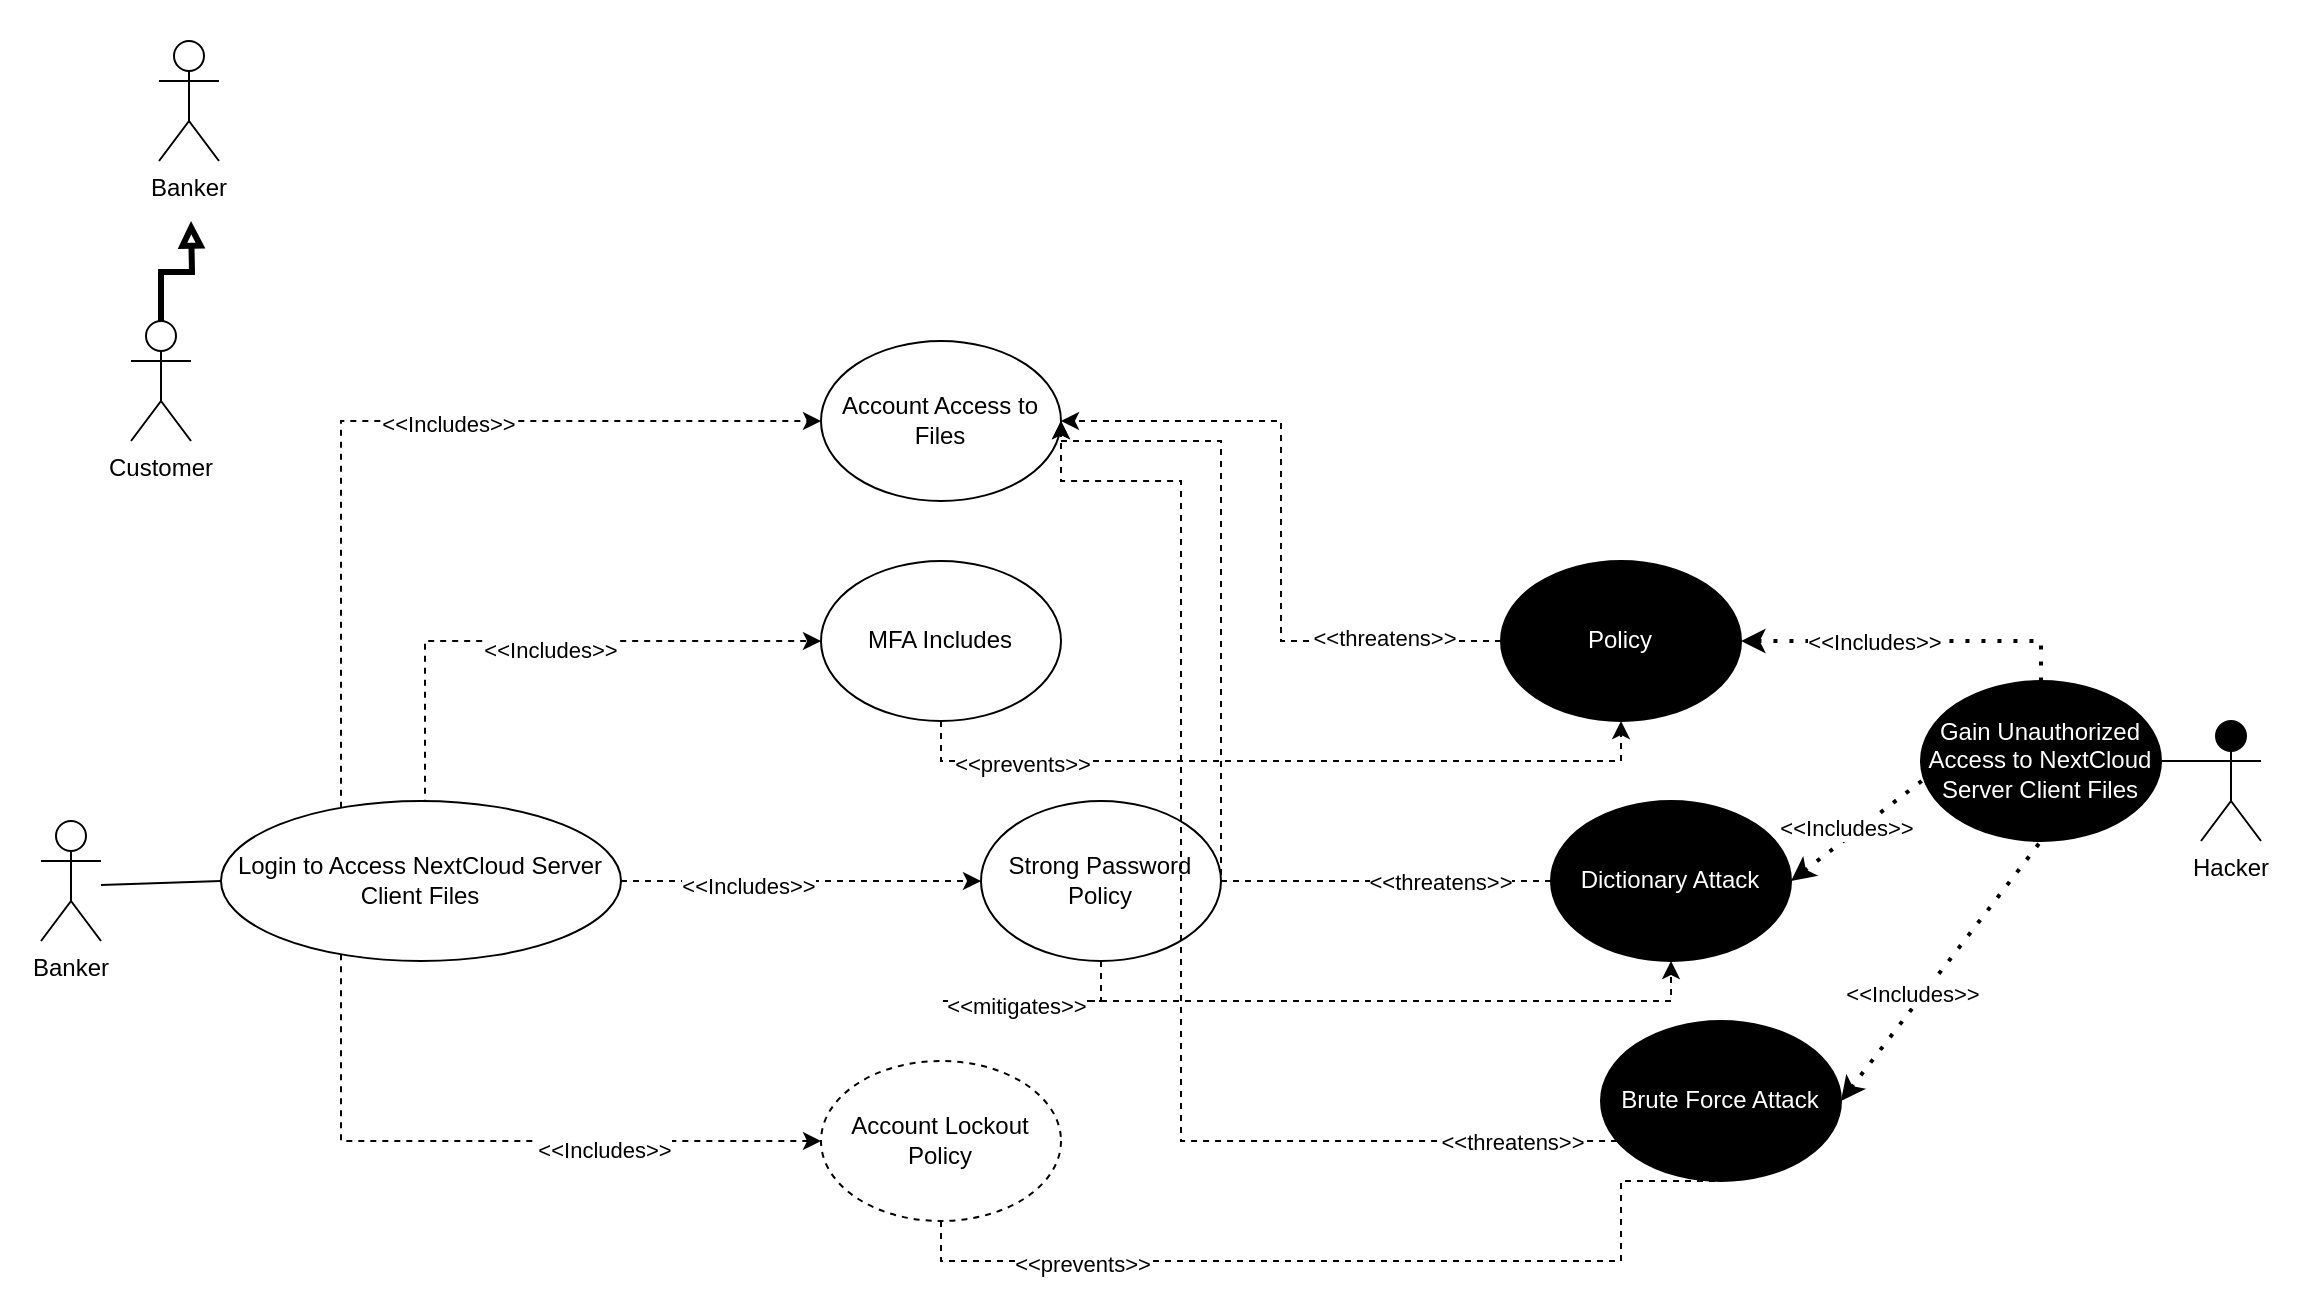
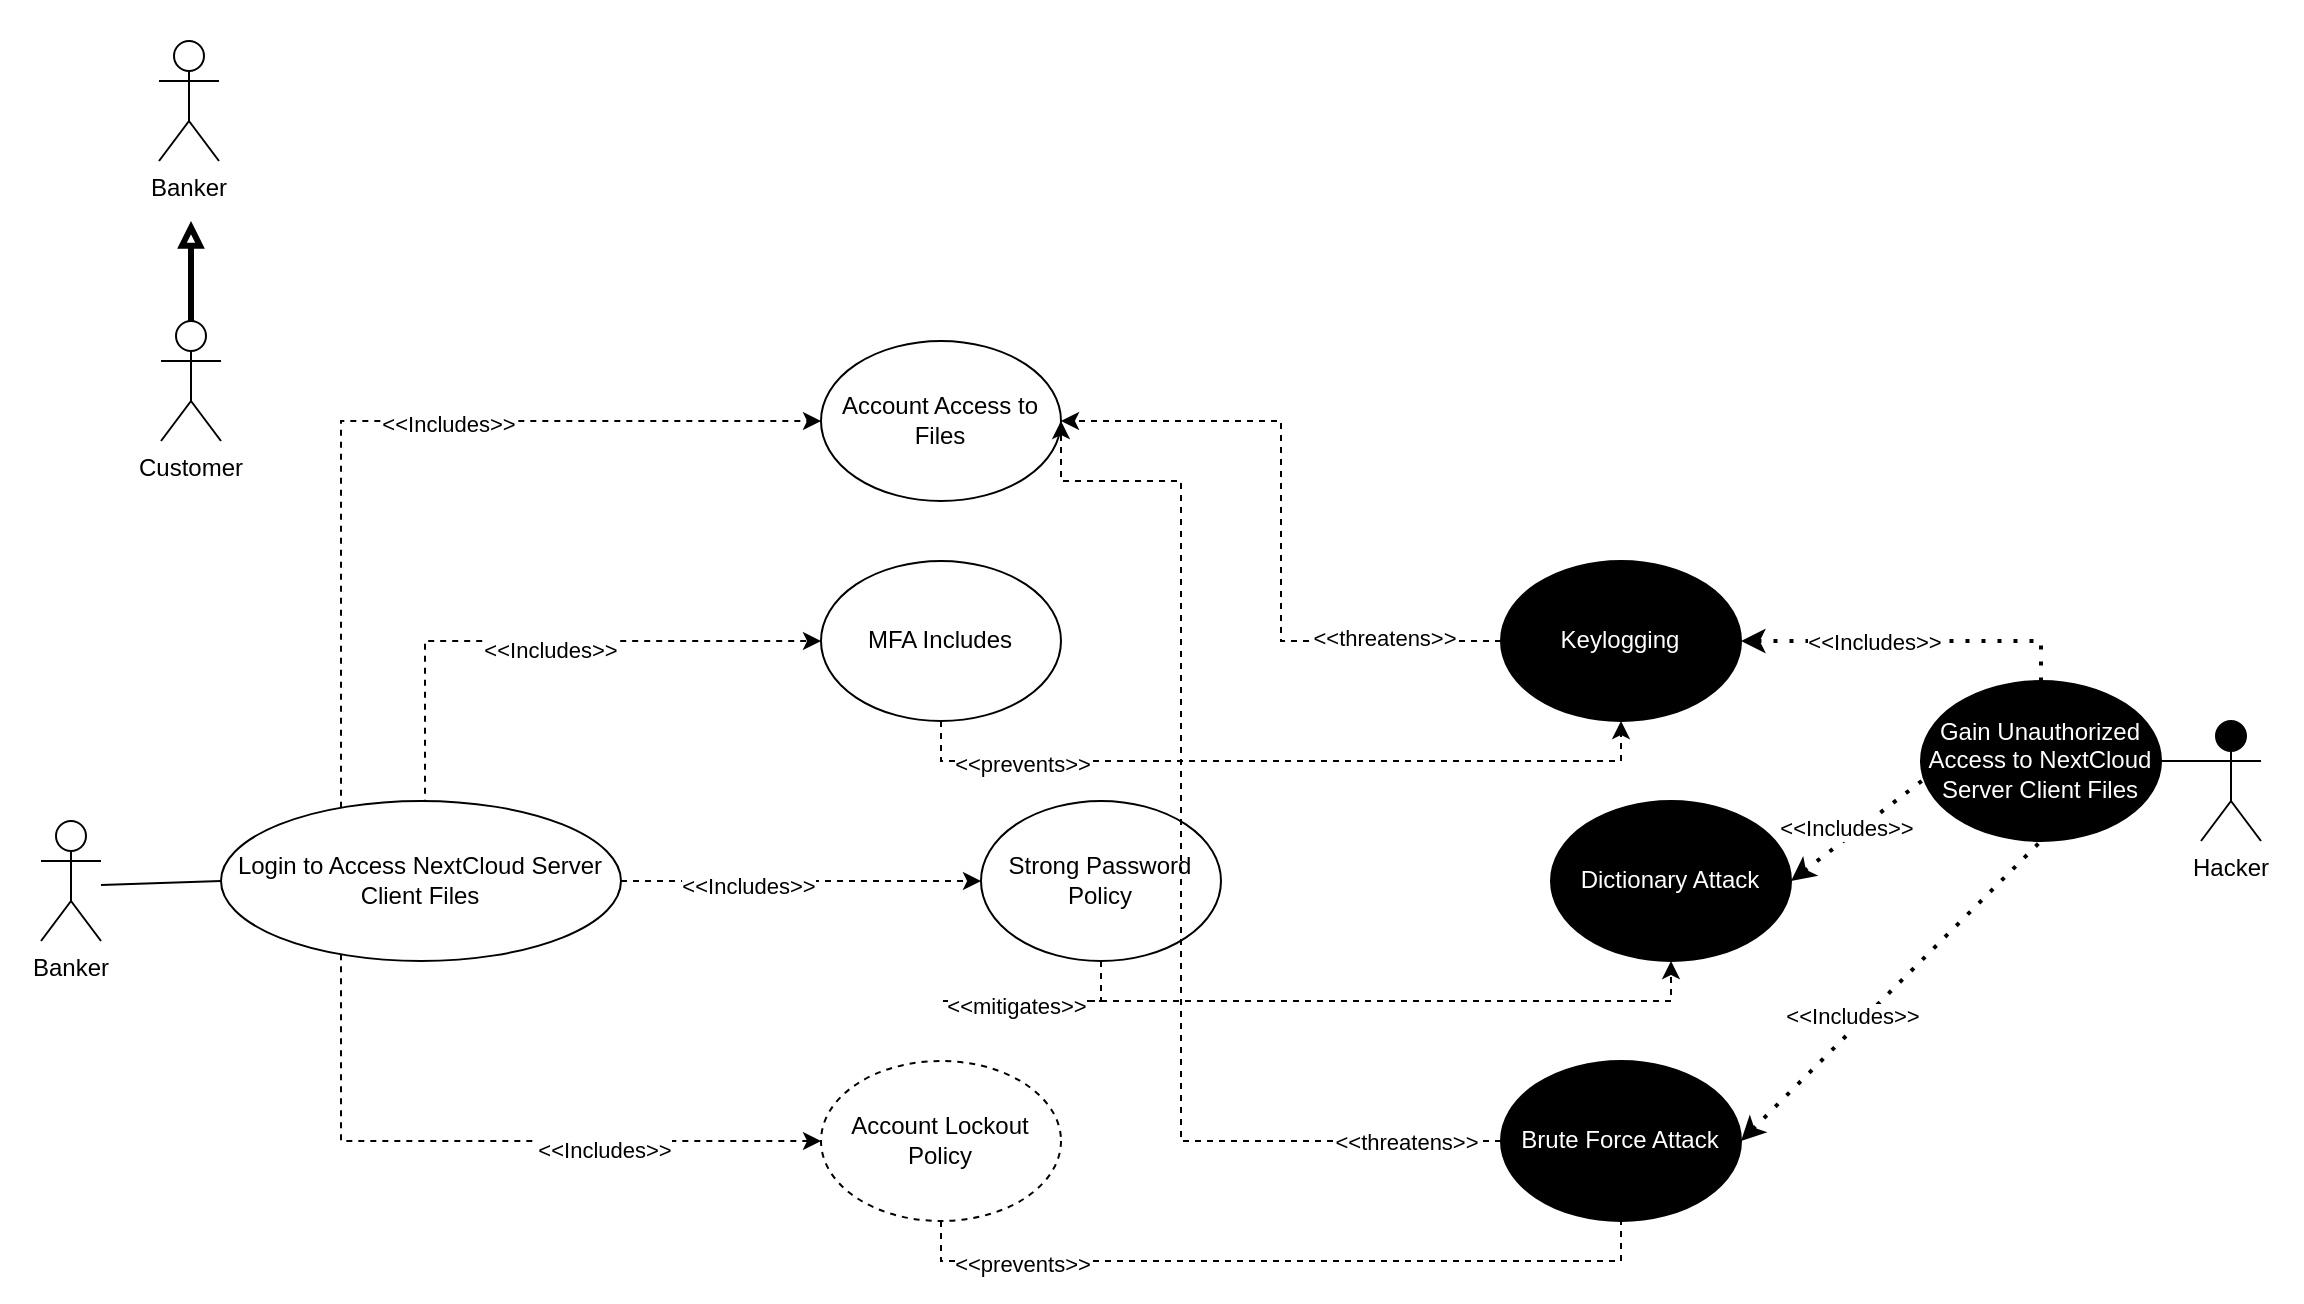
- <mxCell id="43" value="Customer" style="shape=umlActor;verticalLabelPosition=bottom;verticalAlign=top;html=1;outlineConnect=0;fillColor=#FFFFFF;" vertex="1" parent="1"><mxGeometry x="65" y="160" width="30" height="60" as="geometry" /></mxCell>
+ <mxCell id="43" value="Customer" style="shape=umlActor;verticalLabelPosition=bottom;verticalAlign=top;html=1;outlineConnect=0;fillColor=#FFFFFF;" vertex="1" parent="1"><mxGeometry x="80" y="160" width="30" height="60" as="geometry" /></mxCell>
- <mxCell id="29" style="edgeStyle=orthogonalEdgeStyle;rounded=0;orthogonalLoop=1;jettySize=auto;html=1;entryX=1;entryY=0.5;entryDx=0;entryDy=0;dashed=1;" edge="1" parent="1" source="31" target="25"><mxGeometry relative="1" as="geometry"><Array as="points"><mxPoint x="610" y="440" /><mxPoint x="610" y="220" /><mxPoint x="530" y="220" /></Array></mxGeometry></mxCell>
- <mxCell id="30" value="&amp;lt;&amp;lt;threatens&amp;gt;&amp;gt;" style="edgeLabel;html=1;align=center;verticalAlign=middle;resizable=0;points=[];" vertex="1" connectable="0" parent="29"><mxGeometry x="-0.683" relative="1" as="geometry"><mxPoint x="19" as="offset" /></mxGeometry></mxCell>
- <mxCell id="28" value="Policy" style="ellipse;whiteSpace=wrap;html=1;fillColor=#000000;fontColor=#ffffff;" vertex="1" parent="1"><mxGeometry x="750" y="280" width="120" height="80" as="geometry" /></mxCell>
+ <mxCell id="28" value="Keylogging" style="ellipse;whiteSpace=wrap;html=1;fillColor=#000000;fontColor=#ffffff;" vertex="1" parent="1"><mxGeometry x="750" y="280" width="120" height="80" as="geometry" /></mxCell>
- <mxCell id="34" value="Brute Force Attack" style="ellipse;whiteSpace=wrap;html=1;fillColor=#000000;fontColor=#ffffff;" vertex="1" parent="1"><mxGeometry x="800" y="510" width="120" height="80" as="geometry" /></mxCell>
+ <mxCell id="34" value="Brute Force Attack" style="ellipse;whiteSpace=wrap;html=1;fillColor=#000000;fontColor=#ffffff;" vertex="1" parent="1"><mxGeometry x="750" y="530" width="120" height="80" as="geometry" /></mxCell>
